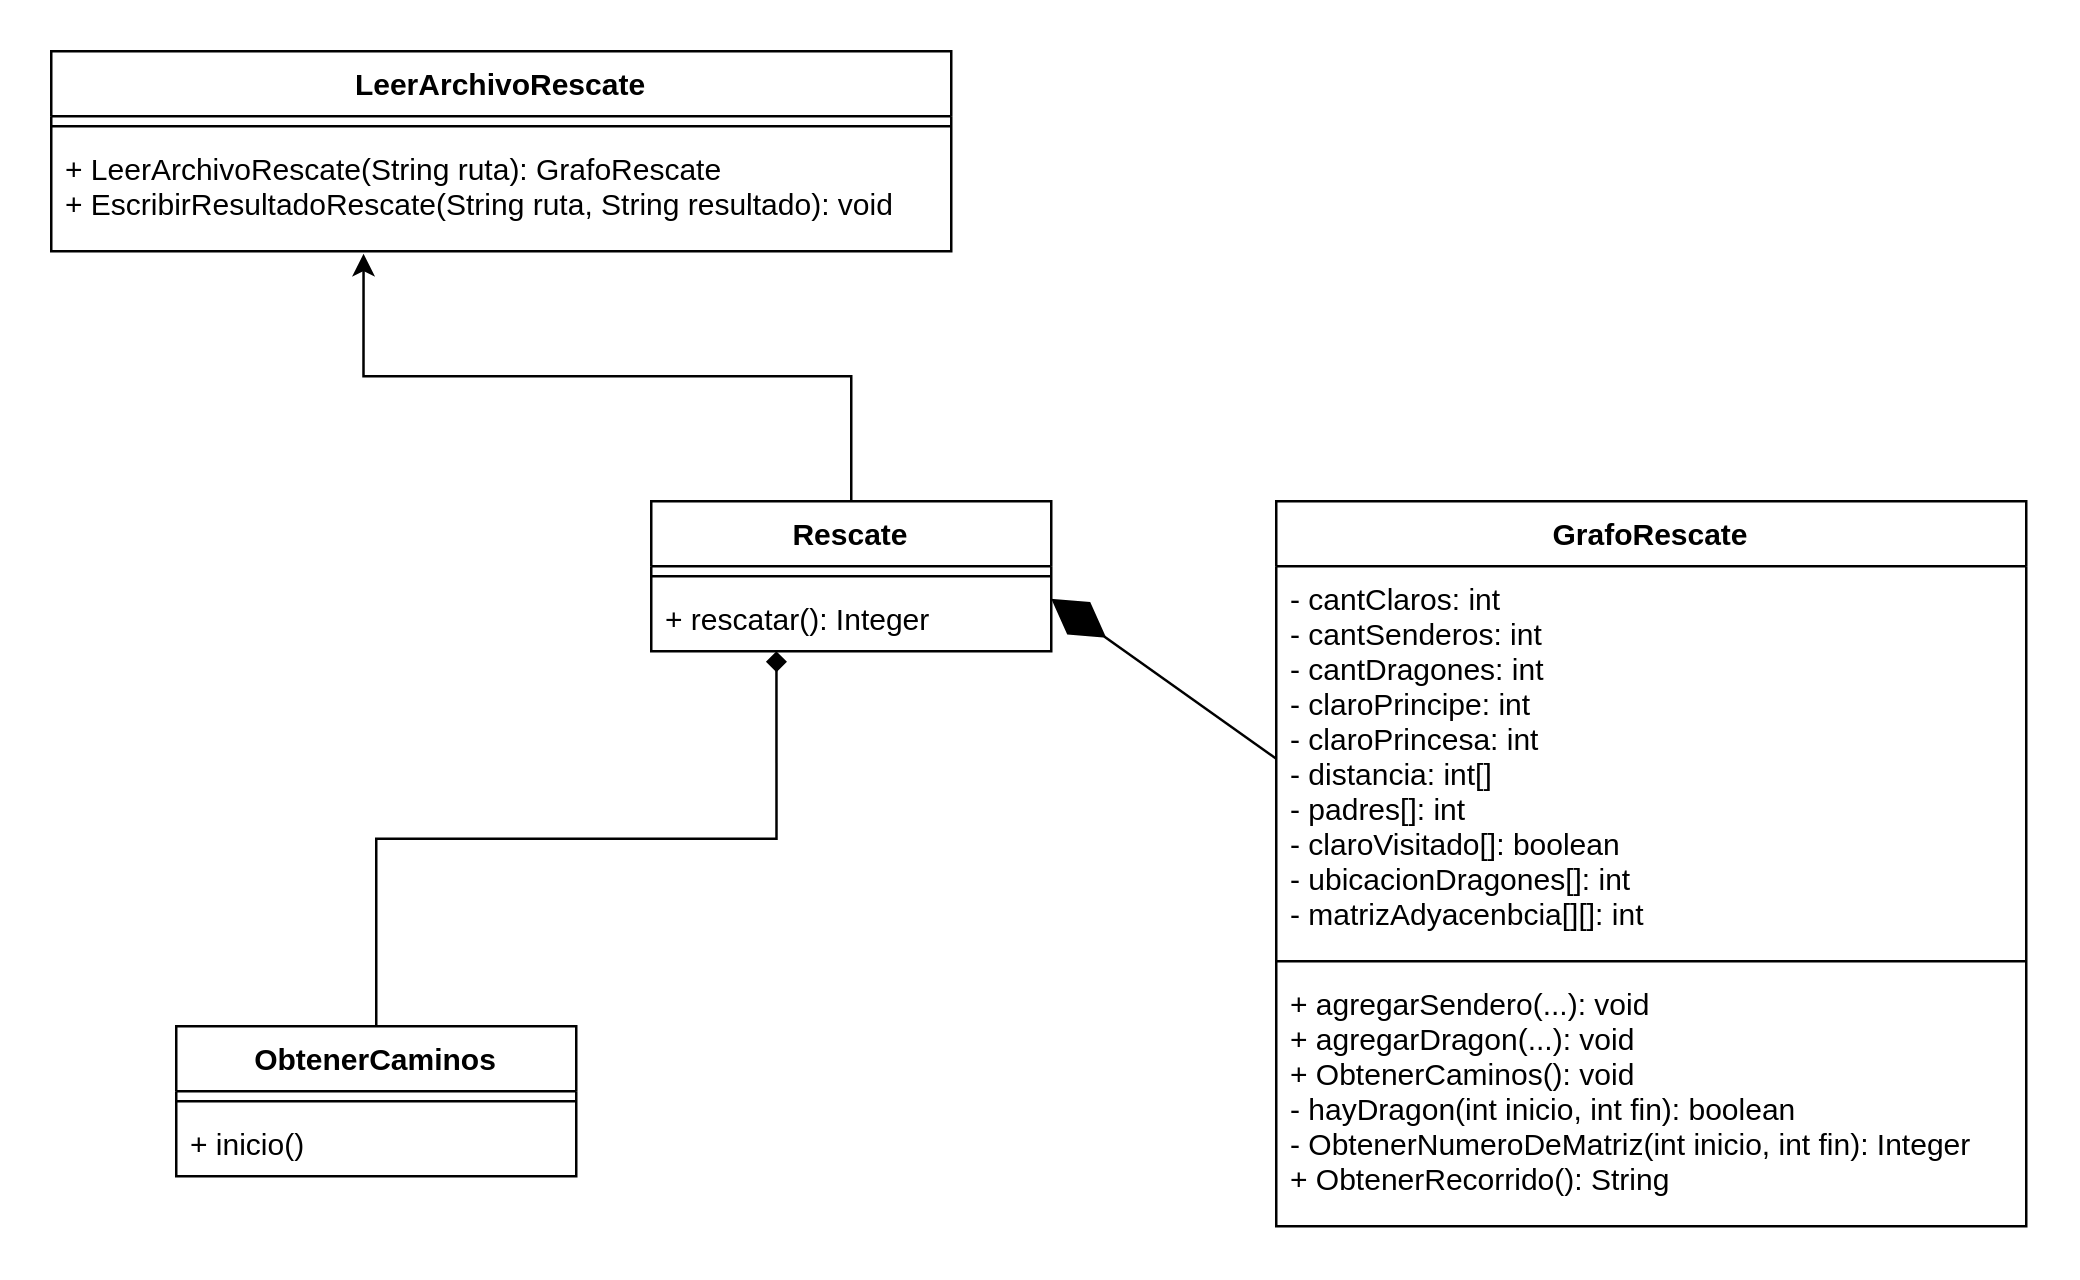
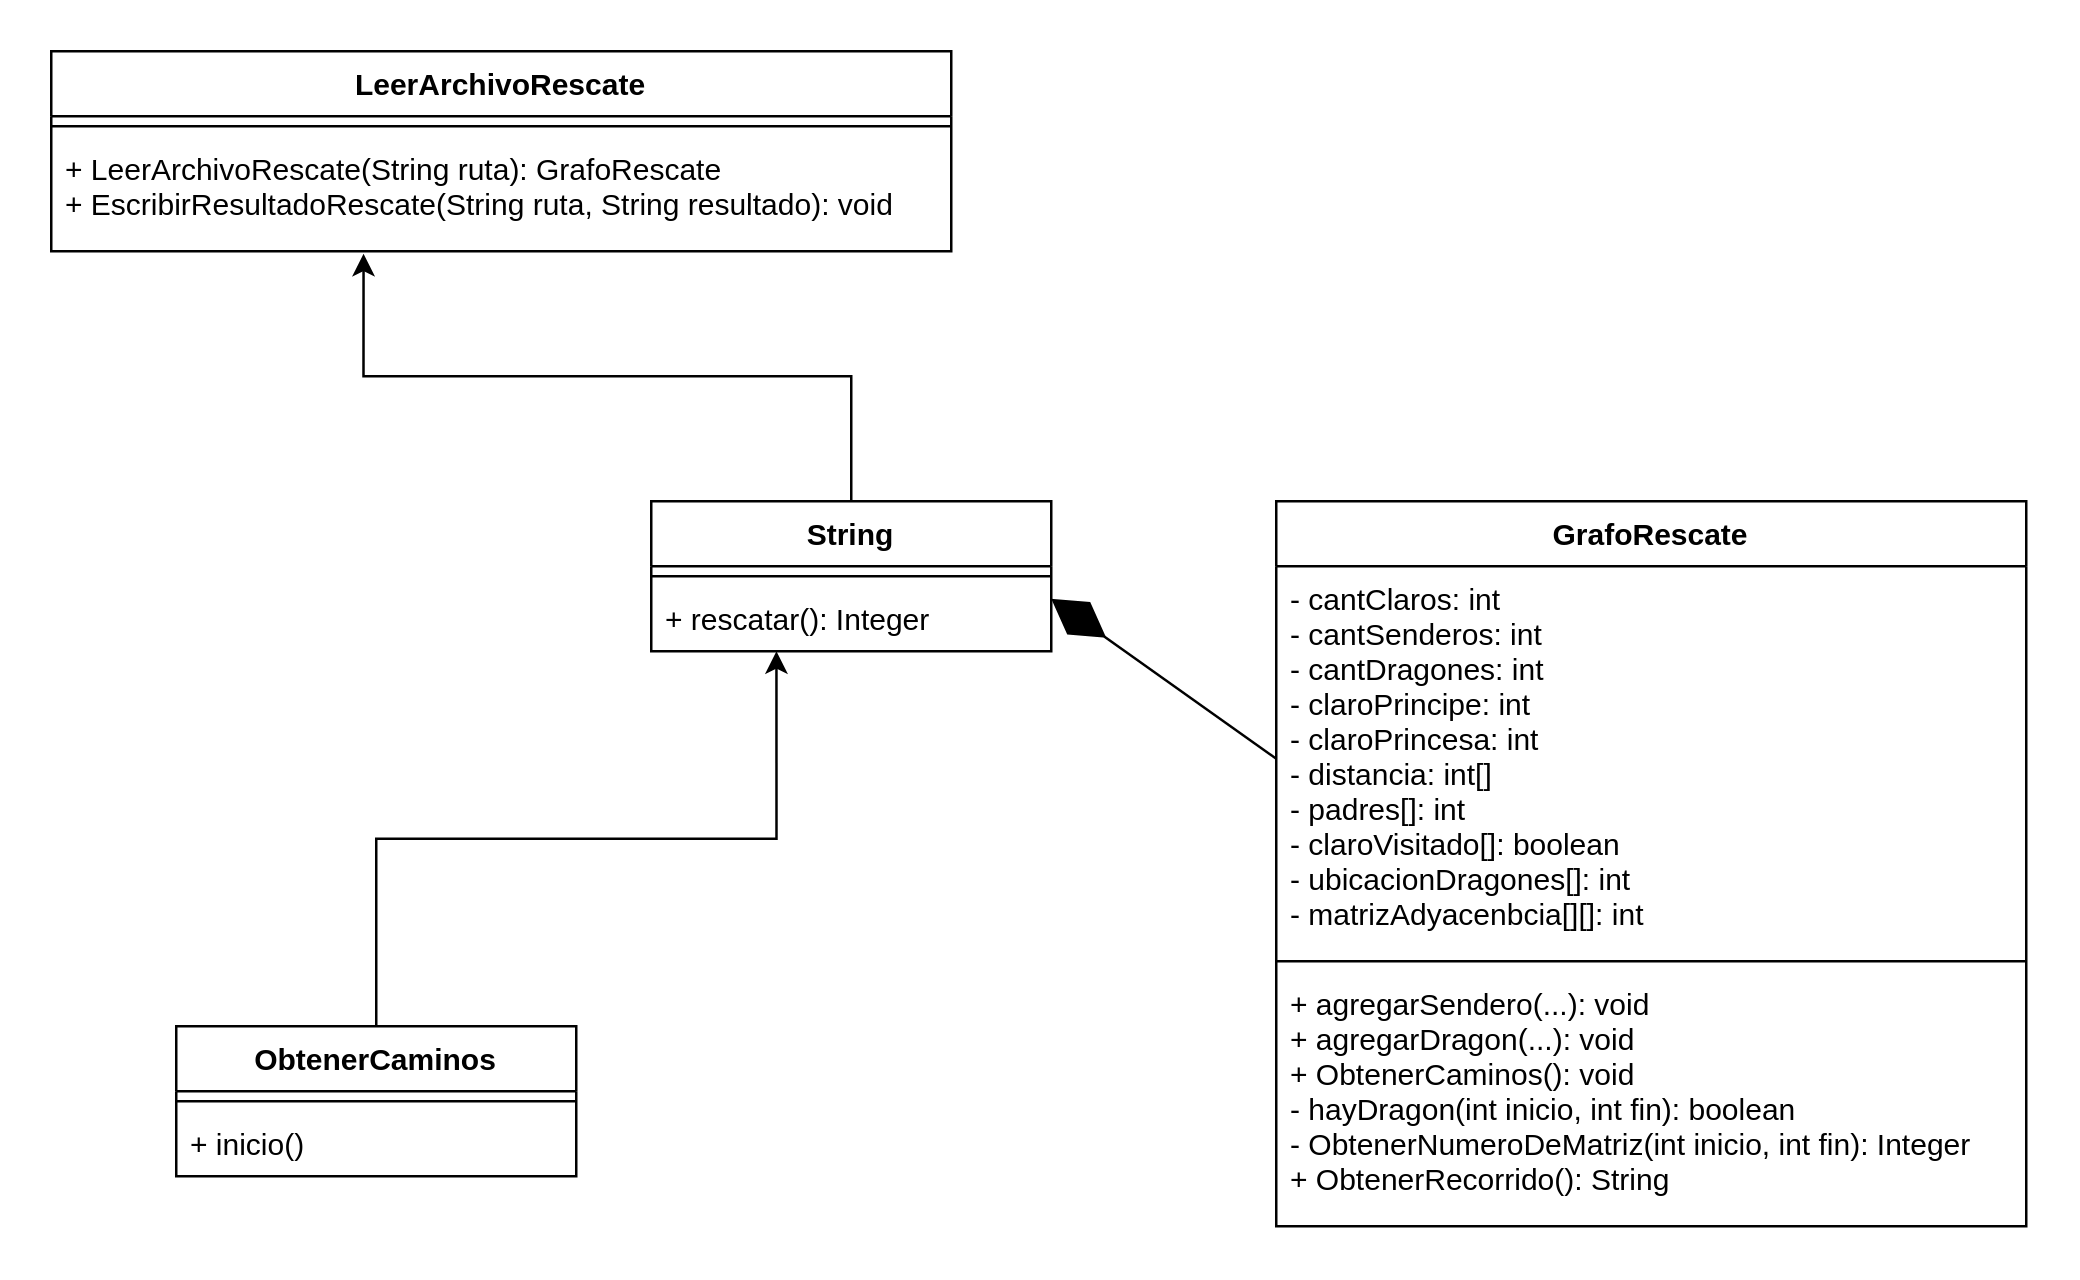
- <mxCell id="14" value="Rescate" style="swimlane;fontStyle=1;align=center;verticalAlign=top;childLayout=stackLayout;horizontal=1;startSize=26;horizontalStack=0;resizeParent=1;resizeParentMax=0;resizeLast=0;collapsible=1;marginBottom=0;" parent="1" vertex="1"><mxGeometry x="260" y="200" width="160" height="60" as="geometry" /></mxCell>
+ <mxCell id="14" value="String" style="swimlane;fontStyle=1;align=center;verticalAlign=top;childLayout=stackLayout;horizontal=1;startSize=26;horizontalStack=0;resizeParent=1;resizeParentMax=0;resizeLast=0;collapsible=1;marginBottom=0;" parent="1" vertex="1"><mxGeometry x="260" y="200" width="160" height="60" as="geometry" /></mxCell>
- <mxCell id="9" style="edgeStyle=orthogonalEdgeStyle;rounded=0;orthogonalLoop=1;jettySize=auto;html=1;entryX=0.313;entryY=1;entryDx=0;entryDy=0;entryPerimeter=0;endArrow=diamond;" parent="1" source="10" target="16" edge="1"><mxGeometry relative="1" as="geometry" /></mxCell>
+ <mxCell id="9" style="edgeStyle=orthogonalEdgeStyle;rounded=0;orthogonalLoop=1;jettySize=auto;html=1;entryX=0.313;entryY=1;entryDx=0;entryDy=0;entryPerimeter=0;" parent="1" source="10" target="16" edge="1"><mxGeometry relative="1" as="geometry" /></mxCell>
